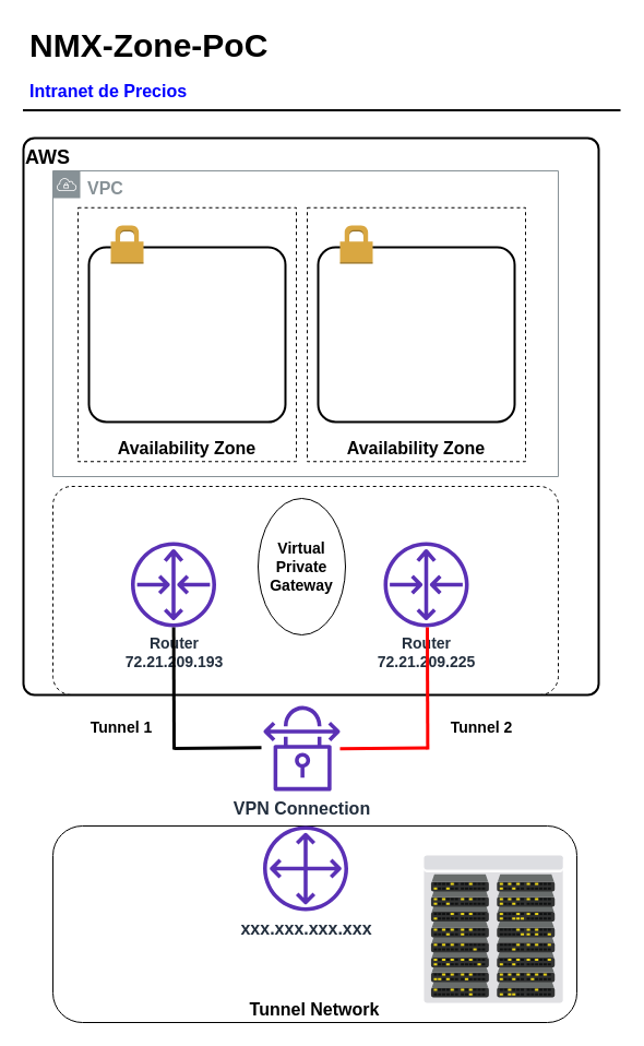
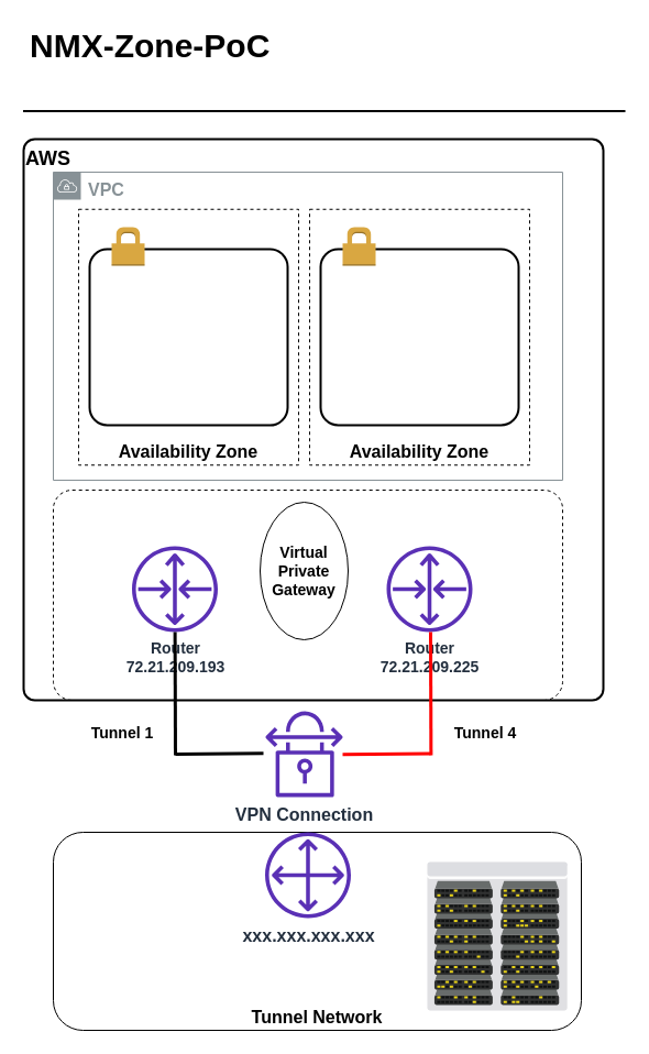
- <mxCell id="5" value="Intranet de Precios" style="text;html=1;resizable=0;points=[];autosize=1;align=left;verticalAlign=top;spacingTop=-4;fontSize=16;fontColor=#0000FF;fontStyle=1" parent="1" vertex="1"><mxGeometry x="24.5" y="70.5" width="160" height="20" as="geometry" /></mxCell>
- <mxCell id="23" value="&lt;font style=&quot;font-size: 14px&quot;&gt;Tunnel 2&lt;/font&gt;" style="text;html=1;strokeColor=none;fillColor=none;align=center;verticalAlign=middle;whiteSpace=wrap;rounded=0;fontSize=14;fontStyle=1" parent="1" vertex="1"><mxGeometry x="401" y="656" width="80" height="20" as="geometry" /></mxCell>
+ <mxCell id="23" value="&lt;font style=&quot;font-size: 14px&quot;&gt;Tunnel 4&lt;/font&gt;" style="text;html=1;strokeColor=none;fillColor=none;align=center;verticalAlign=middle;whiteSpace=wrap;rounded=0;fontSize=14;fontStyle=1" parent="1" vertex="1"><mxGeometry x="401" y="656" width="80" height="20" as="geometry" /></mxCell>
